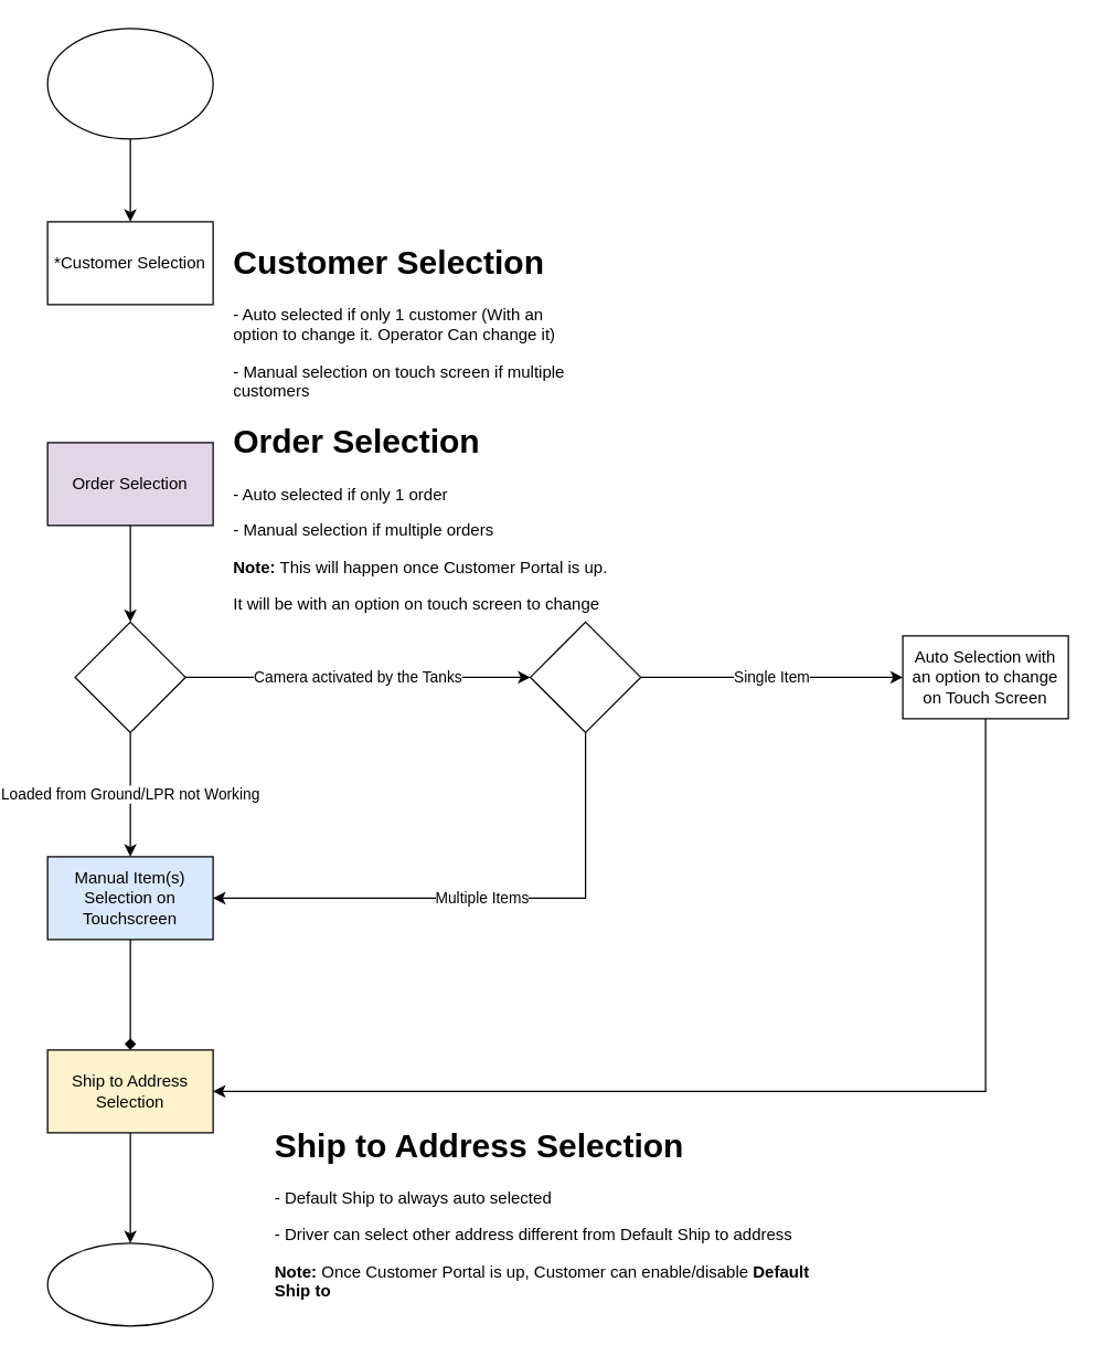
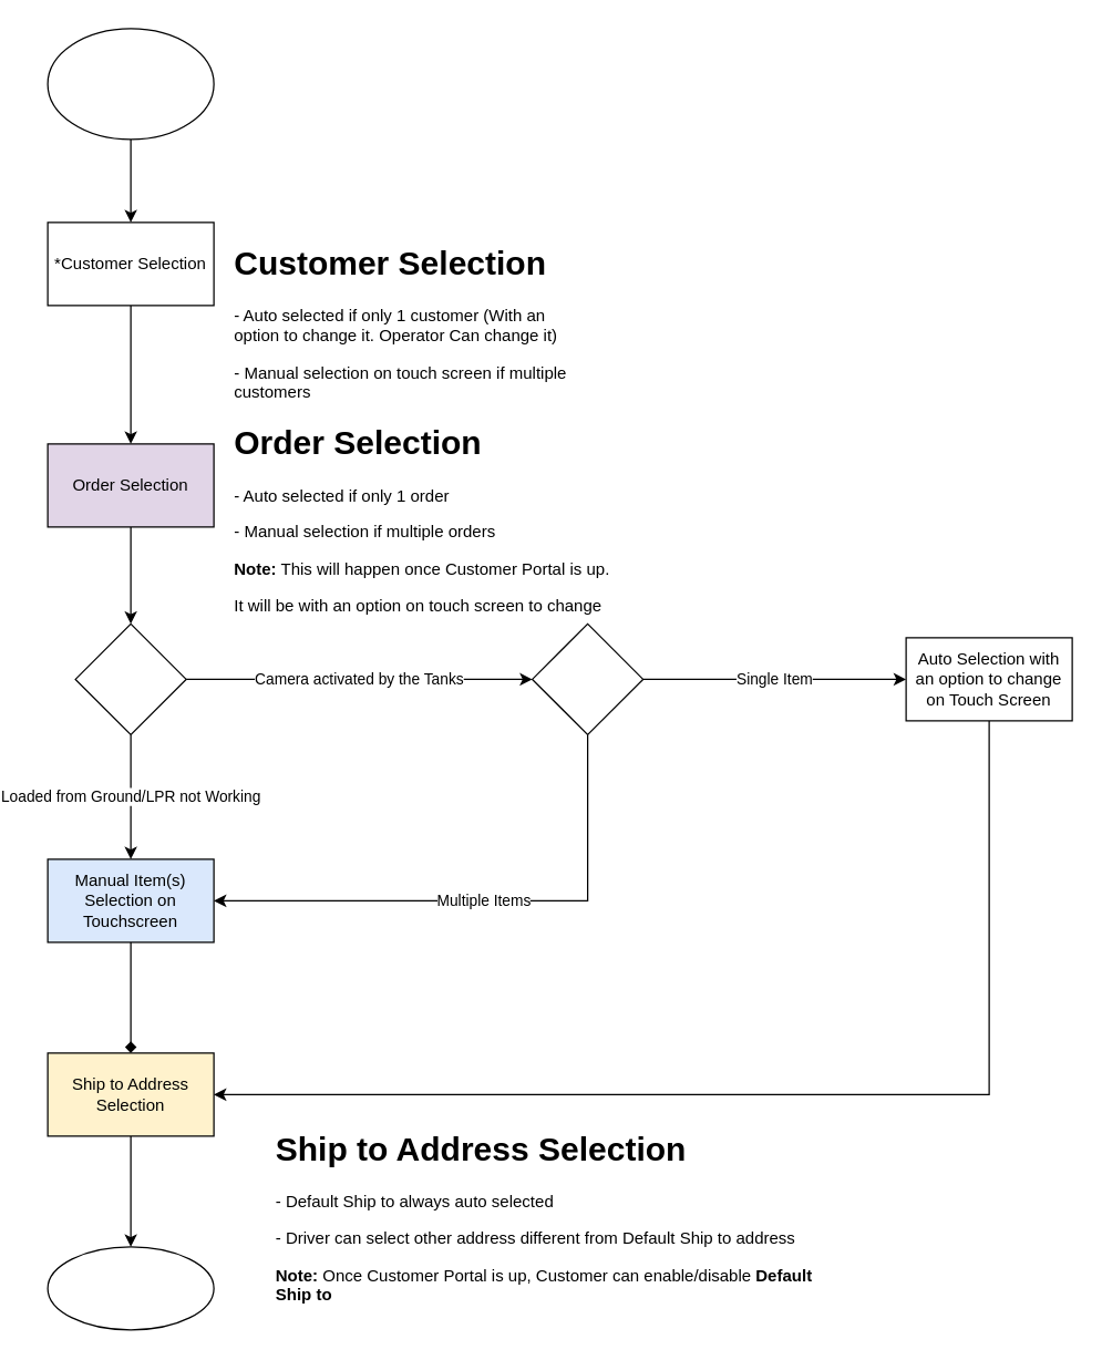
+ <mxCell id="2" value="" style="edgeStyle=orthogonalEdgeStyle;rounded=0;orthogonalLoop=1;jettySize=auto;html=1;" parent="1" source="3" target="5" edge="1"><mxGeometry relative="1" as="geometry" /></mxCell>
